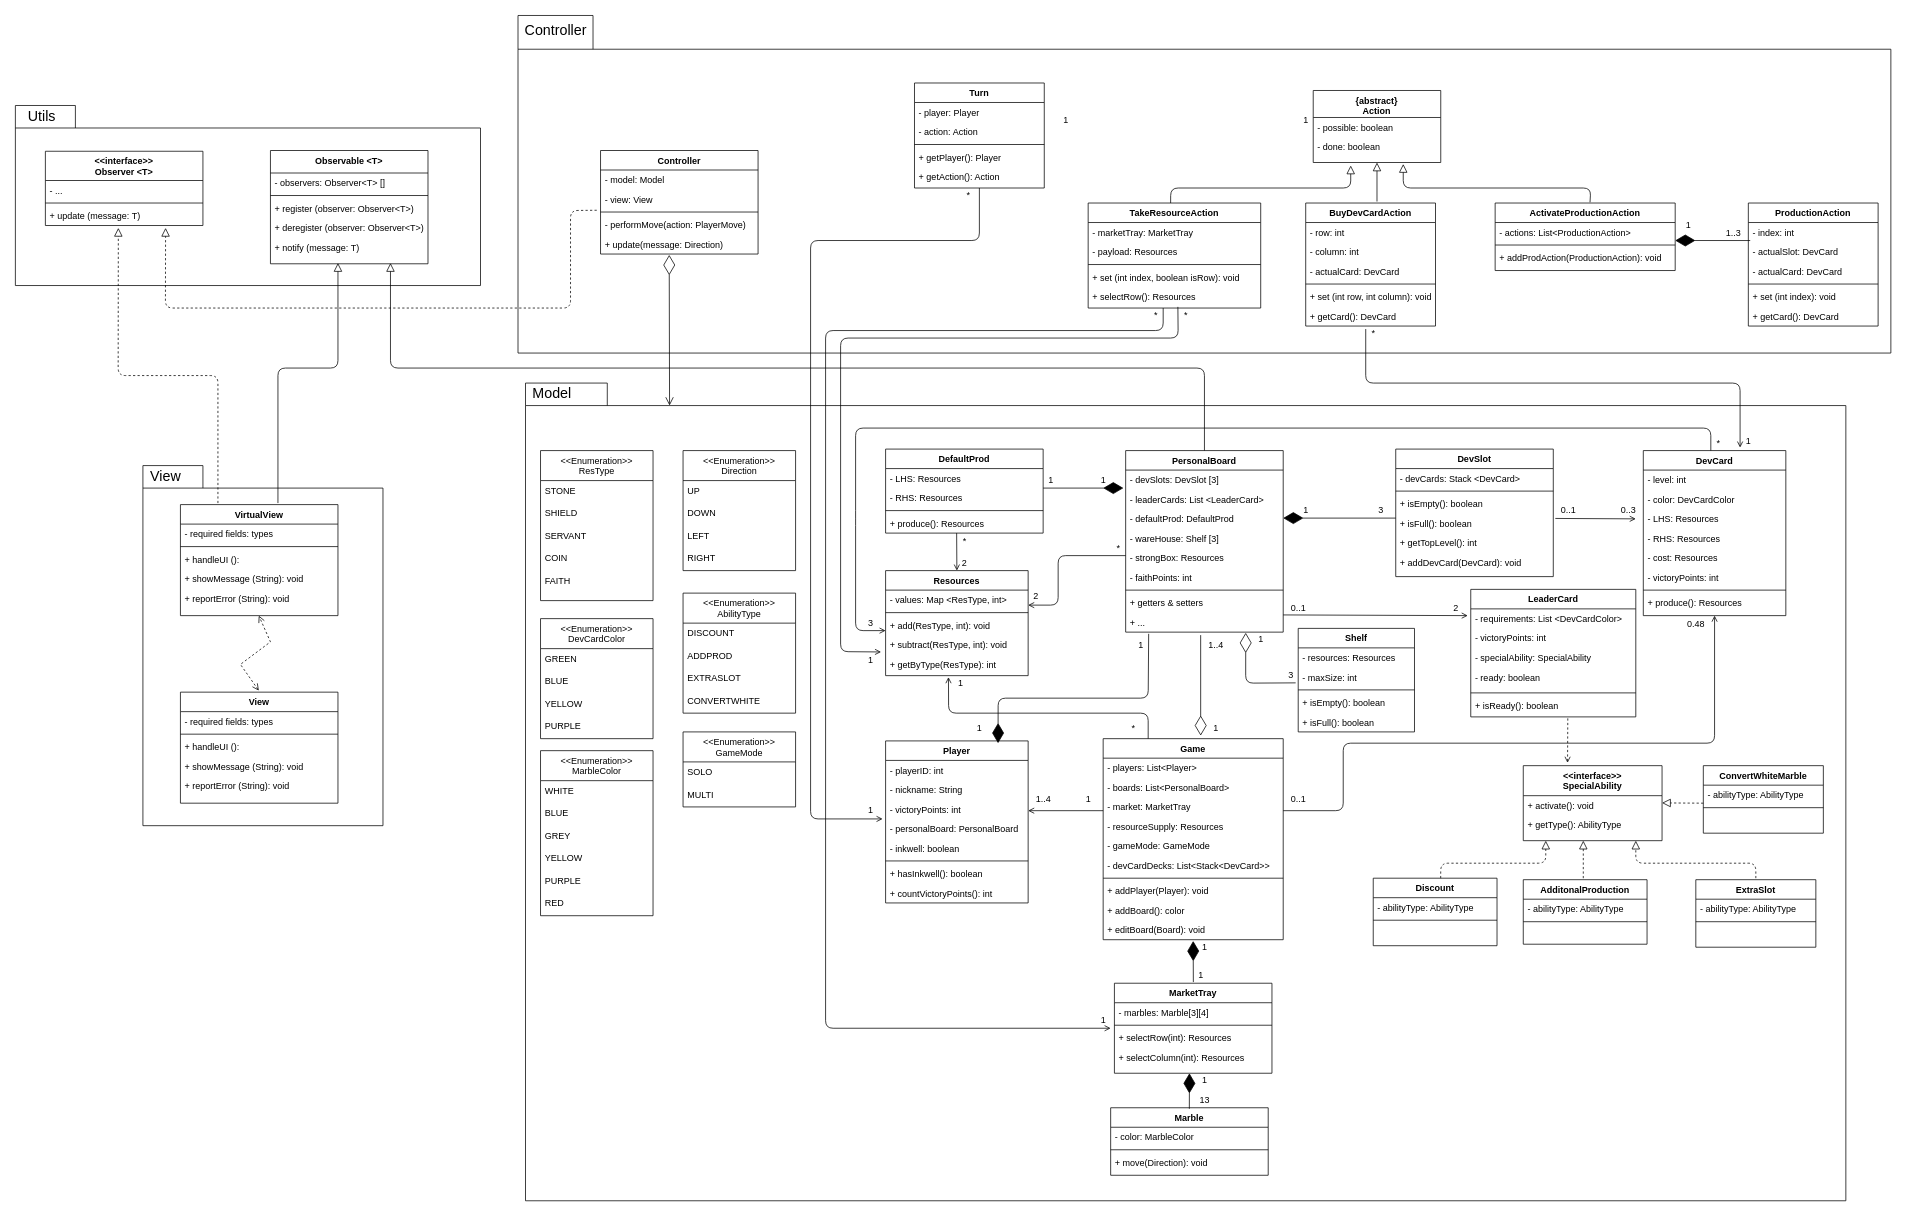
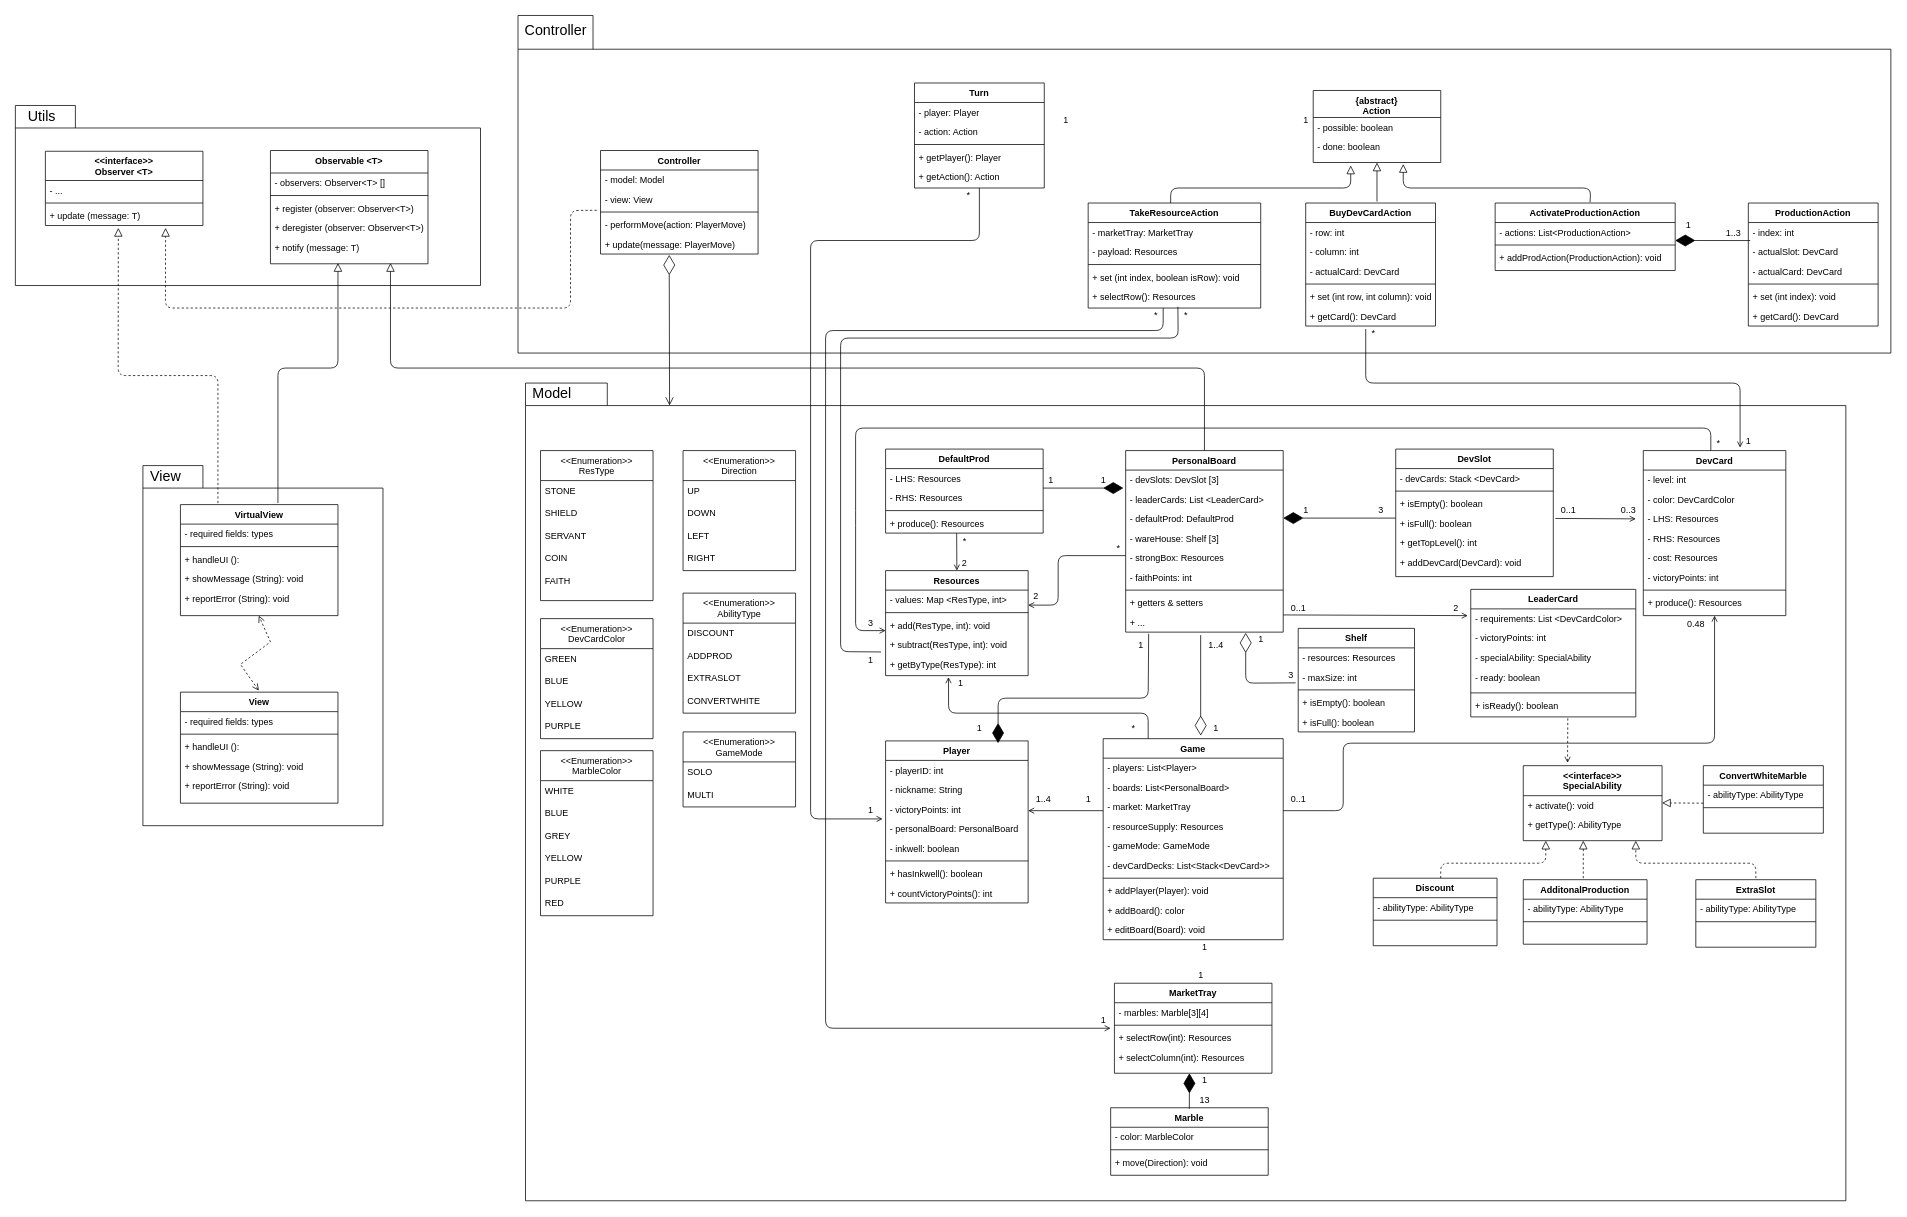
- <mxCell id="183" value="+ update(message: Direction)" style="text;align=left;verticalAlign=top;spacingLeft=4;spacingRight=4;overflow=hidden;rotatable=0;points=[[0,0.5],[1,0.5]];portConstraint=eastwest;" vertex="1" parent="178"><mxGeometry y="112" width="210" height="26" as="geometry" /></mxCell>
+ <mxCell id="183" value="+ update(message: PlayerMove)" style="text;align=left;verticalAlign=top;spacingLeft=4;spacingRight=4;overflow=hidden;rotatable=0;points=[[0,0.5],[1,0.5]];portConstraint=eastwest;" vertex="1" parent="178"><mxGeometry y="112" width="210" height="26" as="geometry" /></mxCell>
- <mxCell id="240" value="" style="endArrow=open;html=1;endFill=0;exitX=0.52;exitY=1.016;exitDx=0;exitDy=0;exitPerimeter=0;entryX=-0.032;entryY=-0.137;entryDx=0;entryDy=0;entryPerimeter=0;" edge="1" parent="1" source="198" target="49"><mxGeometry width="50" height="50" relative="1" as="geometry"><mxPoint x="1570" y="424" as="sourcePoint" /><mxPoint x="1500" y="1384" as="targetPoint" /><Array as="points"><mxPoint x="1570" y="450" /><mxPoint x="1120" y="450" /><mxPoint x="1120" y="868" /></Array></mxGeometry></mxCell>
+ <mxCell id="240" value="" style="endArrow=none;html=1;endFill=0;exitX=0.52;exitY=1.016;exitDx=0;exitDy=0;exitPerimeter=0;entryX=-0.032;entryY=-0.137;entryDx=0;entryDy=0;entryPerimeter=0;" edge="1" parent="1" source="198" target="49"><mxGeometry width="50" height="50" relative="1" as="geometry"><mxPoint x="1570" y="424" as="sourcePoint" /><mxPoint x="1500" y="1384" as="targetPoint" /><Array as="points"><mxPoint x="1570" y="450" /><mxPoint x="1120" y="450" /><mxPoint x="1120" y="868" /></Array></mxGeometry></mxCell>
- <mxCell id="155" value="" style="endArrow=diamondThin;endFill=1;endSize=24;html=1;entryX=0.5;entryY=1.066;entryDx=0;entryDy=0;entryPerimeter=0;exitX=0.501;exitY=-0.013;exitDx=0;exitDy=0;exitPerimeter=0;" parent="1" source="92" target="123" edge="1"><mxGeometry width="160" relative="1" as="geometry"><mxPoint x="1590" y="1300" as="sourcePoint" /><mxPoint x="1590" y="1260" as="targetPoint" /></mxGeometry></mxCell>
